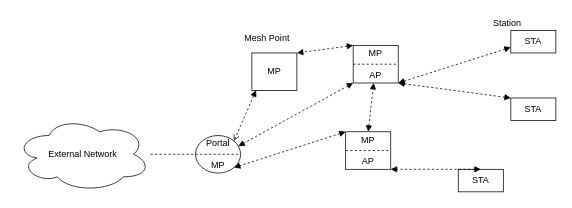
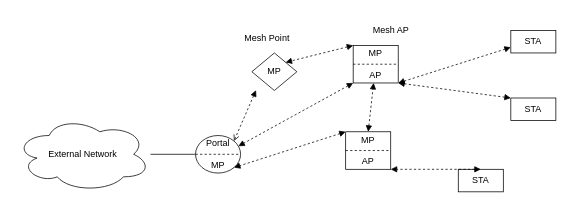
- <mxCell id="24" value="Station" style="text;html=1;align=center;verticalAlign=middle;resizable=0;points=[];autosize=1;strokeColor=none;fillColor=none;" vertex="1" parent="1"><mxGeometry x="650" y="20" width="50" height="20" as="geometry" /></mxCell>
+ <mxCell id="16" value="Mesh AP" style="text;html=1;align=center;verticalAlign=middle;resizable=0;points=[];autosize=1;strokeColor=none;fillColor=none;" vertex="1" parent="1"><mxGeometry x="490" y="30" width="60" height="20" as="geometry" /></mxCell>
- <mxCell id="5" value="MP" style="whiteSpace=wrap;html=1;" vertex="1" parent="1"><mxGeometry x="335" y="70" width="60" height="50" as="geometry" /></mxCell>
+ <mxCell id="5" value="MP" style="rhombus;whiteSpace=wrap;html=1;" vertex="1" parent="1"><mxGeometry x="335" y="70" width="60" height="50" as="geometry" /></mxCell>
- <mxCell id="2" value="" style="edgeStyle=orthogonalEdgeStyle;rounded=0;orthogonalLoop=1;jettySize=auto;html=1;endArrow=none;endFill=0;dashed=1;" edge="1" parent="1" source="3" target="4"><mxGeometry relative="1" as="geometry" /></mxCell>
+ <mxCell id="2" value="" style="edgeStyle=orthogonalEdgeStyle;rounded=0;orthogonalLoop=1;jettySize=auto;html=1;endArrow=none;endFill=0;" edge="1" parent="1" source="3" target="4"><mxGeometry relative="1" as="geometry" /></mxCell>
